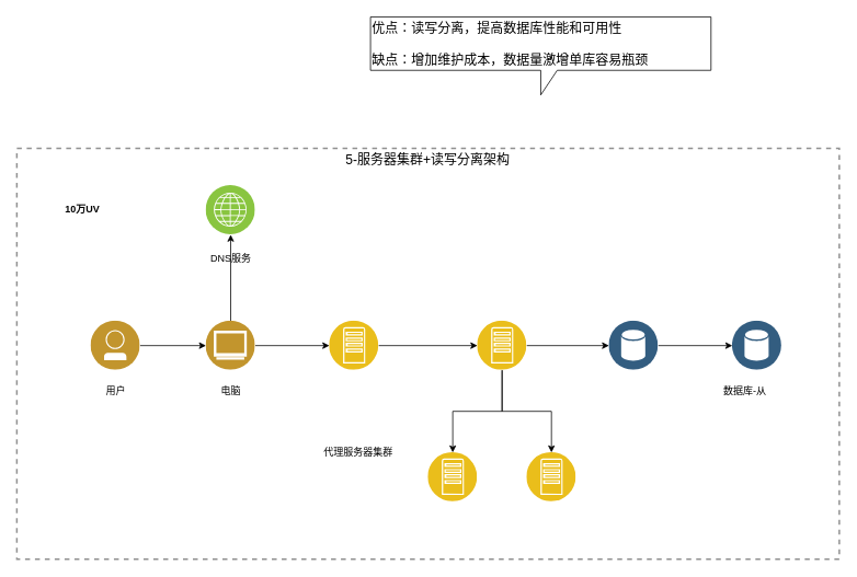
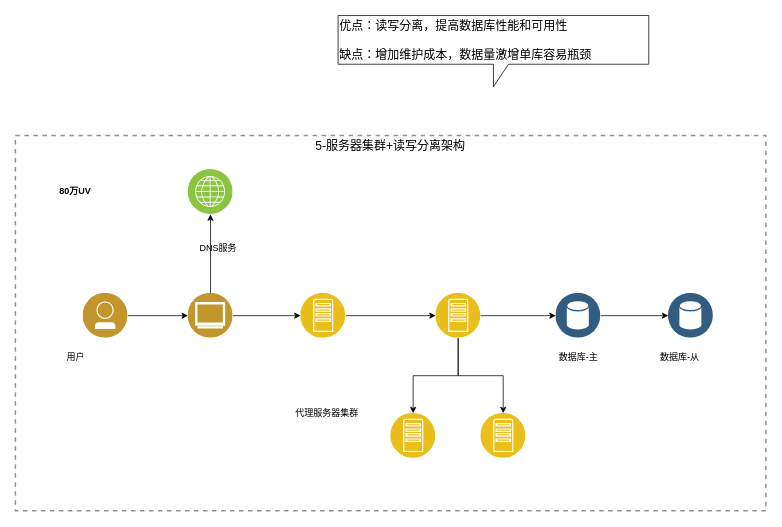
- <mxCell id="3" value="10万UV" style="text;html=1;align=center;verticalAlign=middle;whiteSpace=wrap;rounded=0;fontStyle=1" vertex="1" parent="2"><mxGeometry x="50" y="60" width="60" height="30" as="geometry" /></mxCell>
+ <mxCell id="3" value="80万UV" style="text;html=1;align=center;verticalAlign=middle;whiteSpace=wrap;rounded=0;fontStyle=1" vertex="1" parent="2"><mxGeometry x="50" y="60" width="60" height="30" as="geometry" /></mxCell>
- <mxCell id="12" value="DNS服务" style="text;html=1;align=center;verticalAlign=middle;resizable=0;points=[];autosize=1;strokeColor=none;fillColor=none;" vertex="1" parent="2"><mxGeometry x="225" y="120" width="70" height="30" as="geometry" /></mxCell>
+ <mxCell id="12" value="DNS服务" style="text;html=1;align=center;verticalAlign=middle;resizable=0;points=[];autosize=1;strokeColor=none;fillColor=none;" vertex="1" parent="2"><mxGeometry x="235" y="135" width="70" height="30" as="geometry" /></mxCell>
- <mxCell id="6" value="用户" style="text;html=1;align=center;verticalAlign=middle;resizable=0;points=[];autosize=1;strokeColor=none;fillColor=none;" vertex="1" parent="2"><mxGeometry x="95" y="280" width="50" height="30" as="geometry" /></mxCell>
+ <mxCell id="6" value="用户" style="text;html=1;align=center;verticalAlign=middle;resizable=0;points=[];autosize=1;strokeColor=none;fillColor=none;" vertex="1" parent="2"><mxGeometry x="55" y="280" width="50" height="30" as="geometry" /></mxCell>
- <mxCell id="10" value="电脑" style="text;html=1;align=center;verticalAlign=middle;resizable=0;points=[];autosize=1;strokeColor=none;fillColor=none;" vertex="1" parent="2"><mxGeometry x="235" y="280" width="50" height="30" as="geometry" /></mxCell>
+ <mxCell id="22" value="数据库-主" style="text;html=1;align=center;verticalAlign=middle;resizable=0;points=[];autosize=1;strokeColor=none;fillColor=none;" vertex="1" parent="2"><mxGeometry x="710" y="280" width="80" height="30" as="geometry" /></mxCell>
